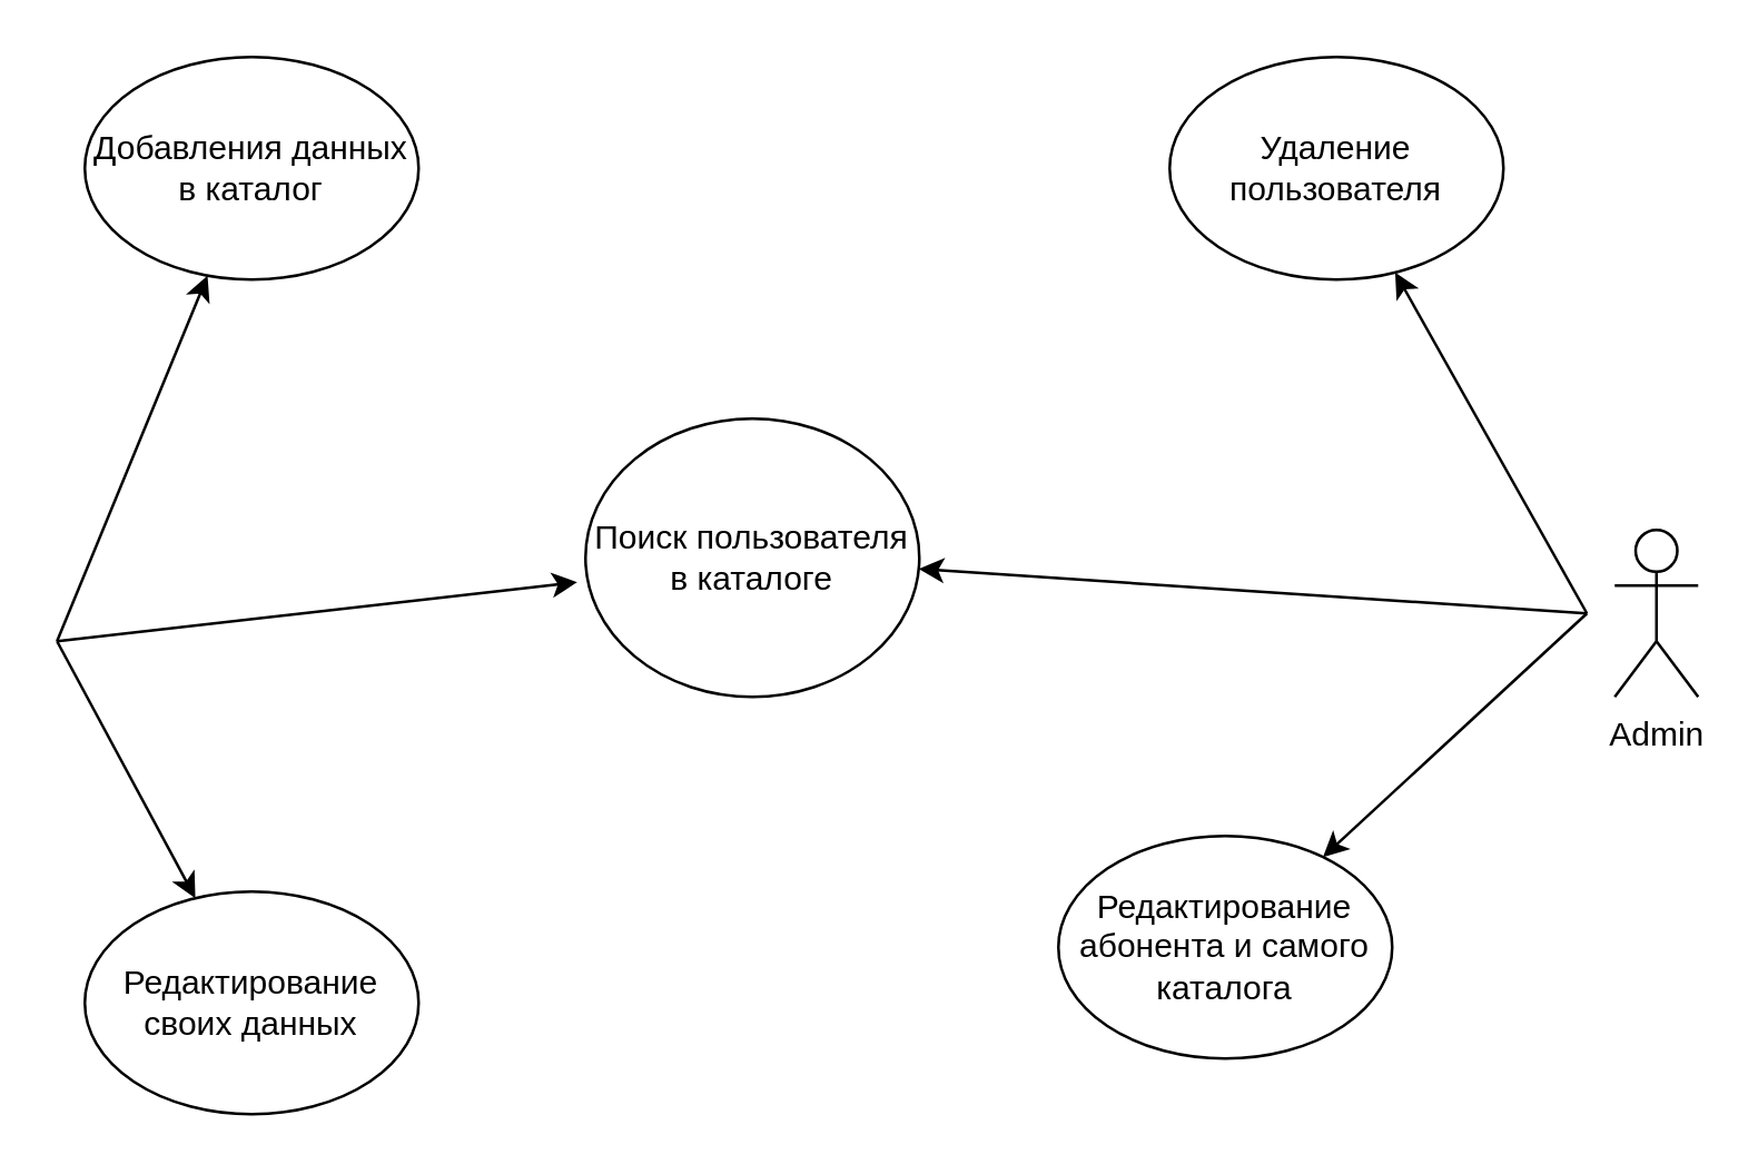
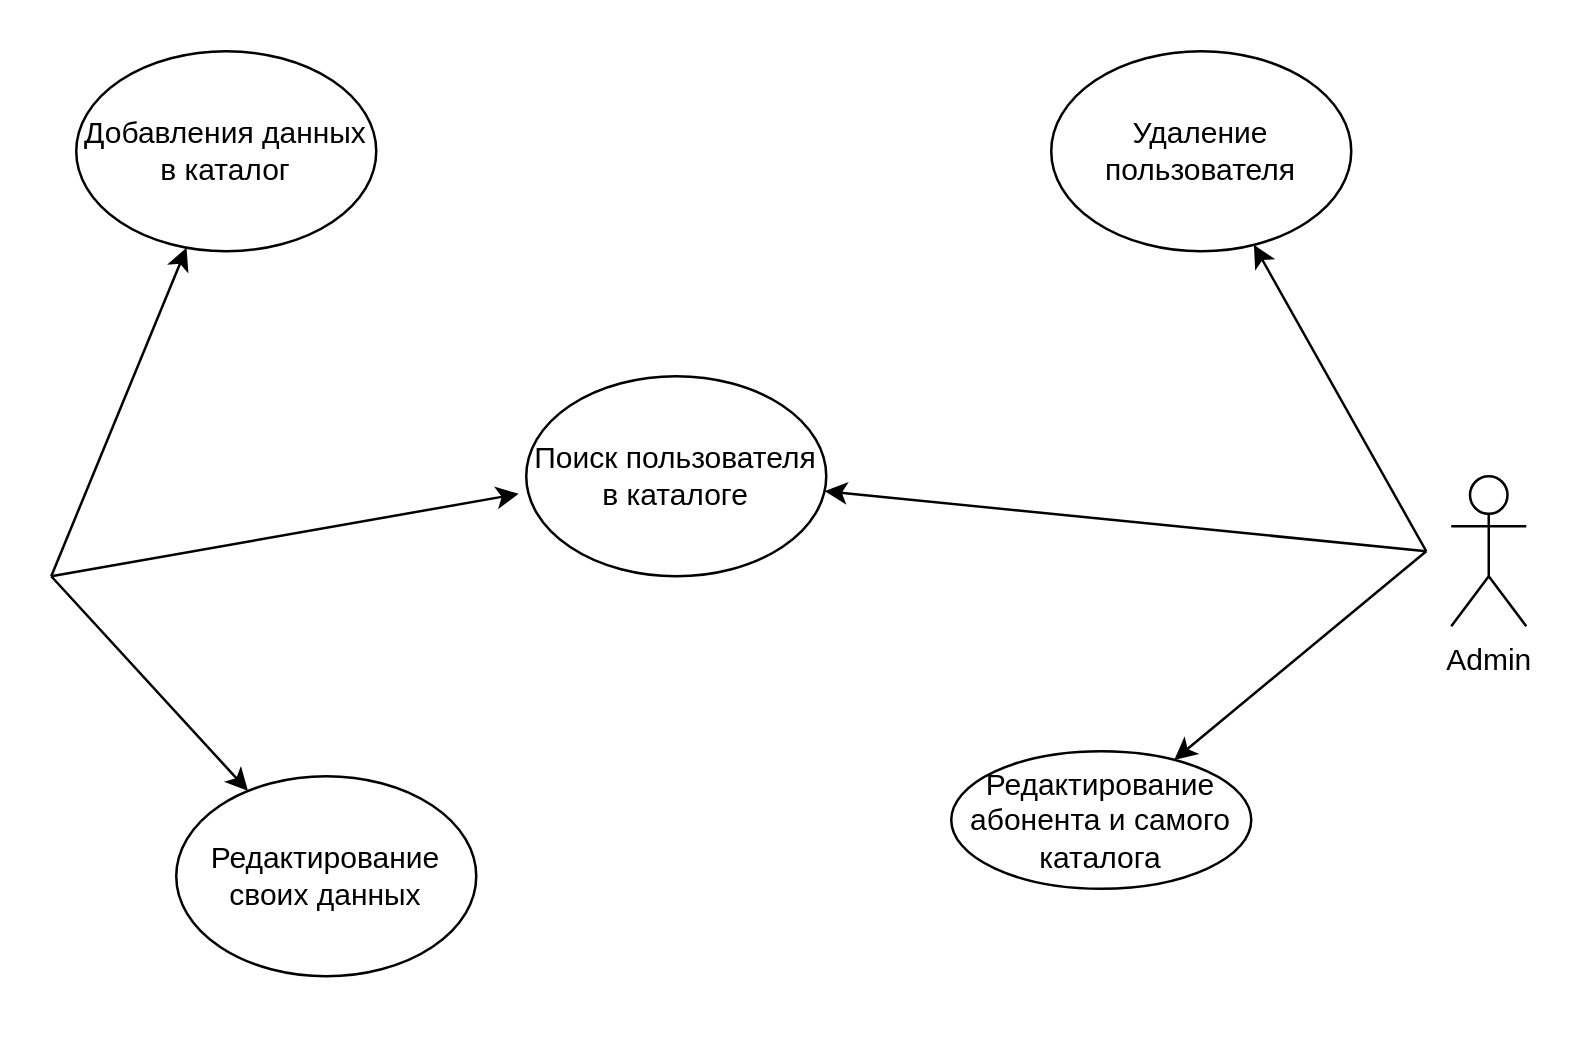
- <mxCell id="3" value="Поиск пользователя в каталоге" style="ellipse;whiteSpace=wrap;html=1;" vertex="1" parent="1"><mxGeometry x="210" y="150" width="120" height="100" as="geometry" /></mxCell>
+ <mxCell id="3" value="Поиск пользователя в каталоге" style="ellipse;whiteSpace=wrap;html=1;" vertex="1" parent="1"><mxGeometry x="210" y="150" width="120" height="80" as="geometry" /></mxCell>
- <mxCell id="12" value="Редактирование абонента и самого каталога" style="ellipse;whiteSpace=wrap;html=1;" vertex="1" parent="1"><mxGeometry x="380" y="300" width="120" height="80" as="geometry" /></mxCell>
+ <mxCell id="12" value="Редактирование абонента и самого каталога" style="ellipse;whiteSpace=wrap;html=1;" vertex="1" parent="1"><mxGeometry x="380" y="300" width="120" height="55" as="geometry" /></mxCell>
- <mxCell id="7" value="Редактирование своих данных" style="ellipse;whiteSpace=wrap;html=1;" vertex="1" parent="1"><mxGeometry x="30" y="320" width="120" height="80" as="geometry" /></mxCell>
+ <mxCell id="7" value="Редактирование своих данных" style="ellipse;whiteSpace=wrap;html=1;" vertex="1" parent="1"><mxGeometry x="70" y="310" width="120" height="80" as="geometry" /></mxCell>
